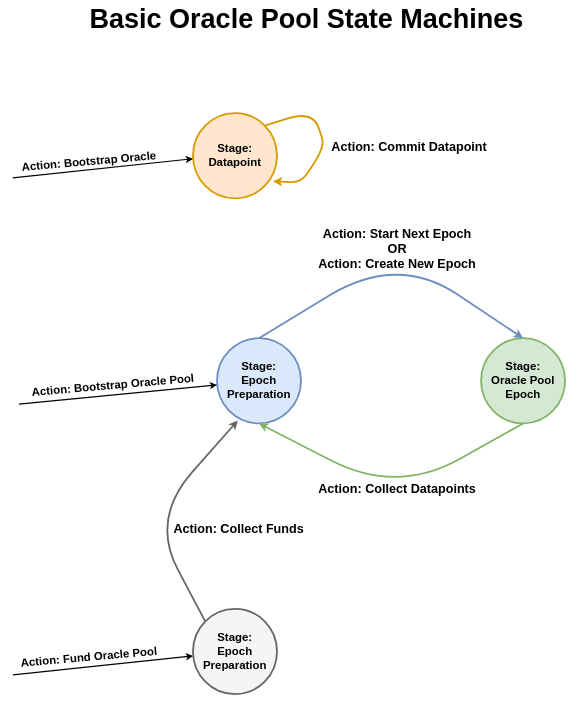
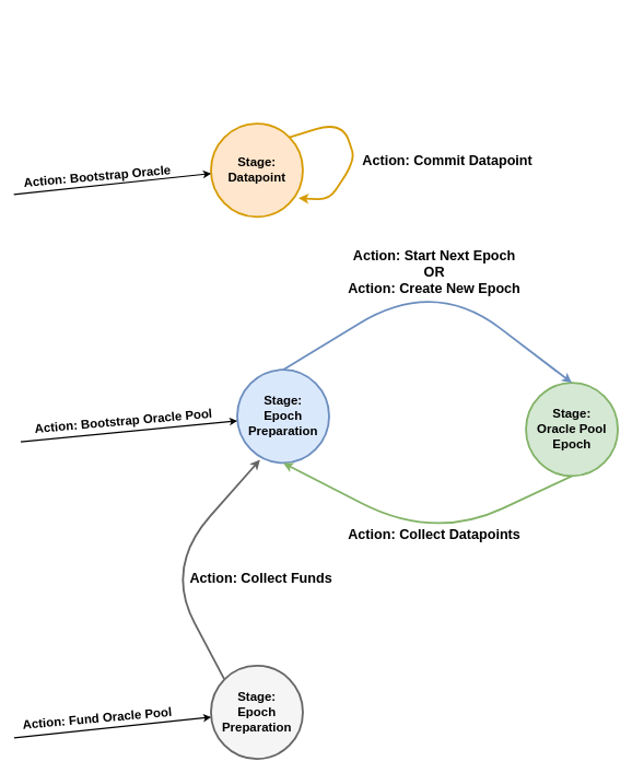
- <mxCell id="20" value="&lt;b&gt;&lt;font style=&quot;font-size: 45px&quot;&gt;Basic Oracle Pool State Machines&lt;/font&gt;&lt;/b&gt;" style="text;html=1;strokeColor=none;fillColor=none;align=center;verticalAlign=middle;whiteSpace=wrap;rounded=0;fontSize=19;" vertex="1" parent="1"><mxGeometry x="104" y="20" width="813.08" height="20" as="geometry" /></mxCell>
- <mxCell id="5" value="&lt;span style=&quot;font-size: 19px&quot;&gt;&lt;b&gt;Stage:&lt;br&gt;Oracle Pool Epoch&lt;/b&gt;&lt;/span&gt;" style="ellipse;whiteSpace=wrap;html=1;aspect=fixed;fillColor=#d5e8d4;strokeColor=#82b366;strokeWidth=3;" vertex="1" parent="1"><mxGeometry x="801" y="563" width="140" height="142" as="geometry" /></mxCell>
+ <mxCell id="5" value="&lt;span style=&quot;font-size: 19px&quot;&gt;&lt;b&gt;Stage:&lt;br&gt;Oracle Pool Epoch&lt;/b&gt;&lt;/span&gt;" style="ellipse;whiteSpace=wrap;html=1;aspect=fixed;fillColor=#d5e8d4;strokeColor=#82b366;strokeWidth=3;" vertex="1" parent="1"><mxGeometry x="801" y="583" width="140" height="142" as="geometry" /></mxCell>
